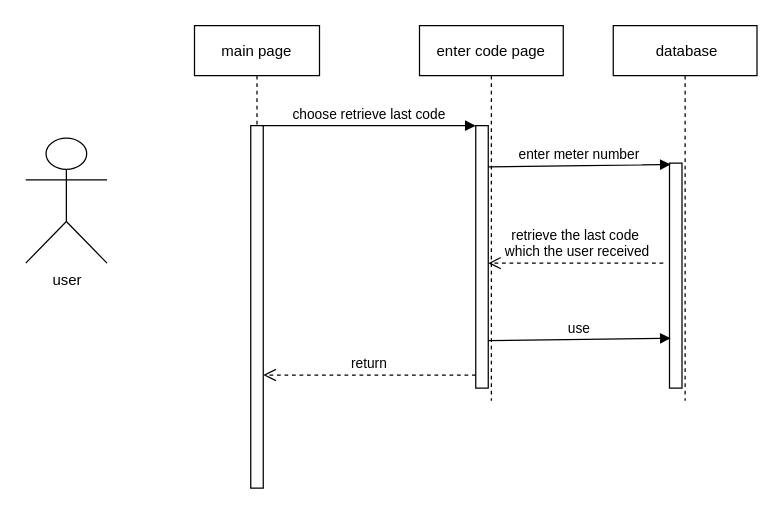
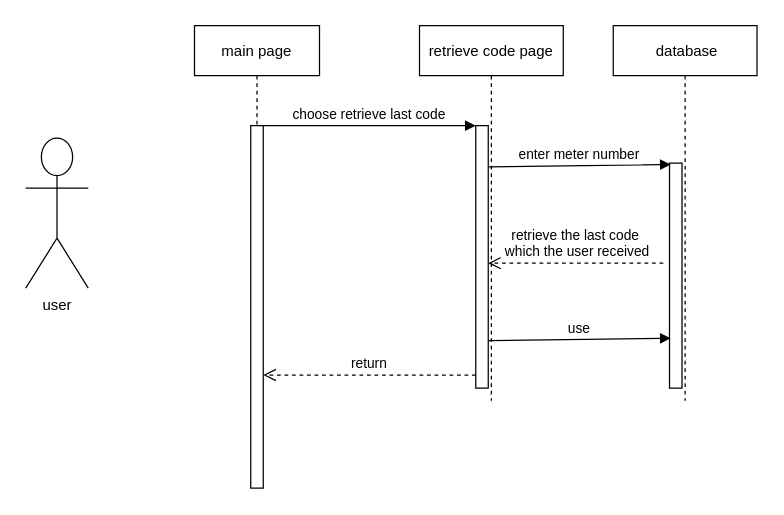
- <mxCell id="4" value="enter code page" style="shape=umlLifeline;perimeter=lifelinePerimeter;container=1;collapsible=0;recursiveResize=0;rounded=0;shadow=0;strokeWidth=1;" vertex="1" parent="1"><mxGeometry x="335" y="20" width="115" height="300" as="geometry" /></mxCell>
+ <mxCell id="4" value="retrieve code page" style="shape=umlLifeline;perimeter=lifelinePerimeter;container=1;collapsible=0;recursiveResize=0;rounded=0;shadow=0;strokeWidth=1;" vertex="1" parent="1"><mxGeometry x="335" y="20" width="115" height="300" as="geometry" /></mxCell>
- <mxCell id="8" value="user" style="shape=umlActor;verticalLabelPosition=bottom;labelBackgroundColor=#ffffff;verticalAlign=top;html=1;outlineConnect=0;" vertex="1" parent="1"><mxGeometry x="20" y="110" width="65" height="100" as="geometry" /></mxCell>
+ <mxCell id="8" value="user" style="shape=umlActor;verticalLabelPosition=bottom;labelBackgroundColor=#ffffff;verticalAlign=top;html=1;outlineConnect=0;" vertex="1" parent="1"><mxGeometry x="20" y="110" width="50" height="120" as="geometry" /></mxCell>
